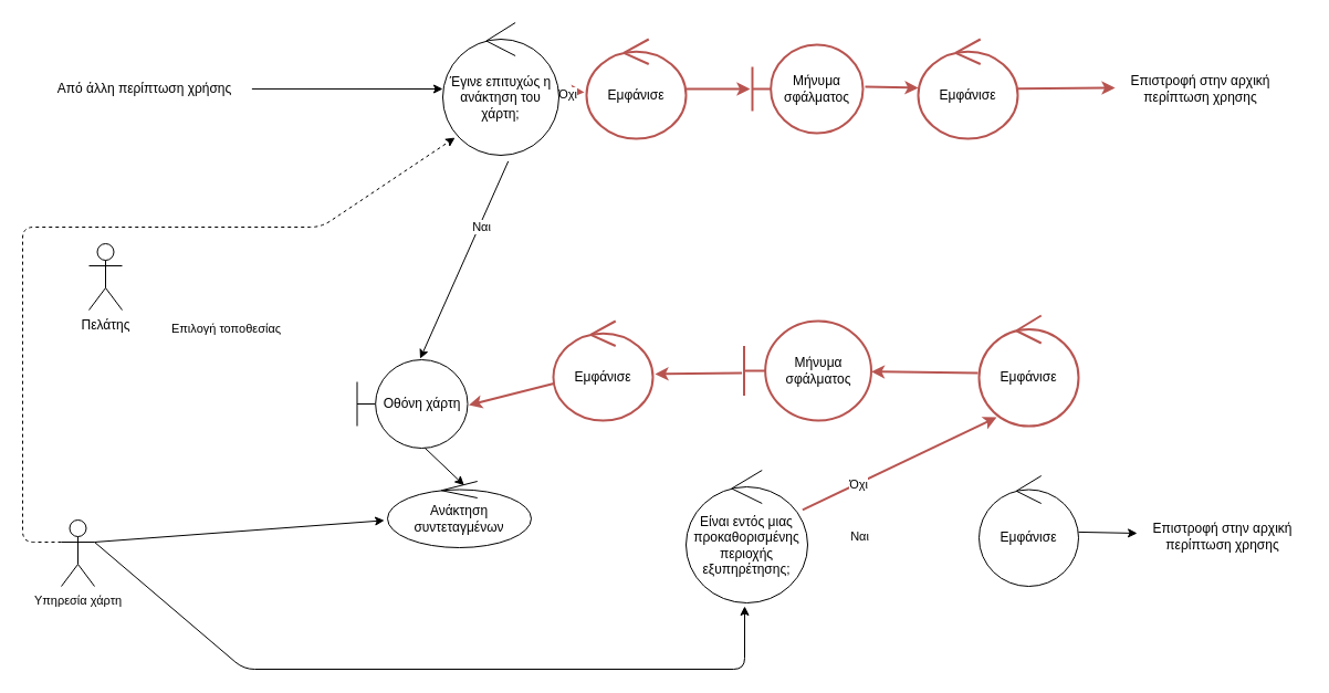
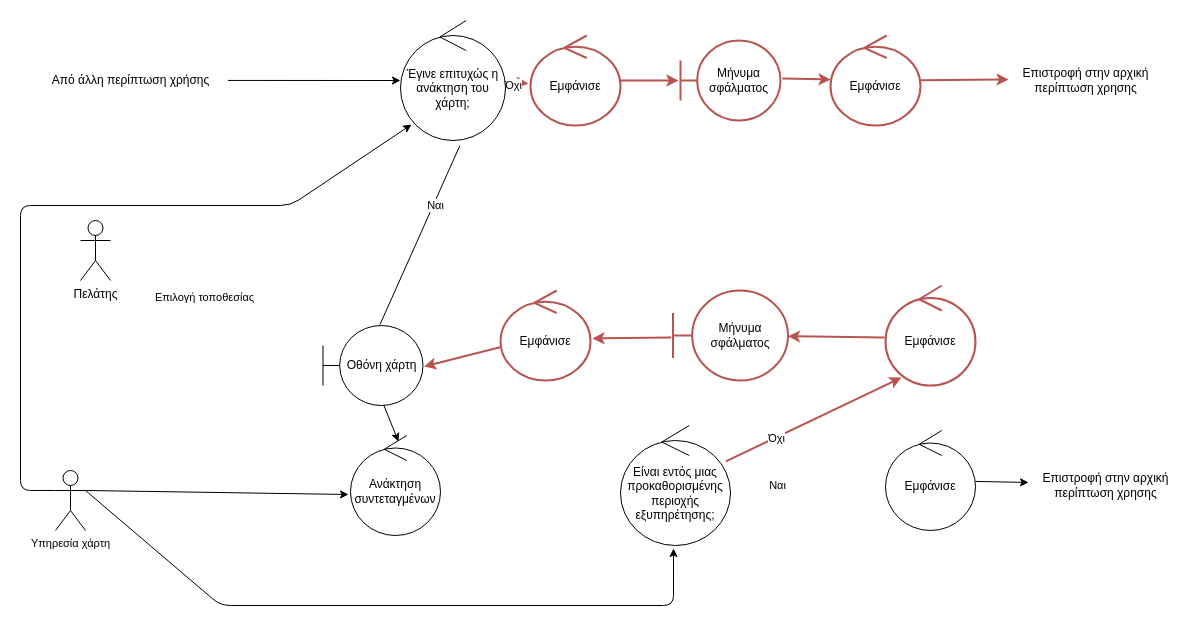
- <mxCell id="34" style="edgeStyle=none;html=1;entryX=0.105;entryY=0.867;entryDx=0;entryDy=0;entryPerimeter=0;strokeWidth=1;exitX=0;exitY=0.333;exitDx=0;exitDy=0;exitPerimeter=0;dashed=1;" edge="1" parent="1" source="37" target="10"><mxGeometry relative="1" as="geometry"><Array as="points"><mxPoint x="20" y="490" /><mxPoint x="20" y="205" /><mxPoint x="290" y="205" /></Array></mxGeometry></mxCell>
+ <mxCell id="34" style="edgeStyle=none;html=1;entryX=0.105;entryY=0.867;entryDx=0;entryDy=0;entryPerimeter=0;strokeWidth=1;exitX=0;exitY=0.333;exitDx=0;exitDy=0;exitPerimeter=0;" edge="1" parent="1" source="37" target="10"><mxGeometry relative="1" as="geometry"><Array as="points"><mxPoint x="20" y="490" /><mxPoint x="20" y="205" /><mxPoint x="290" y="205" /></Array></mxGeometry></mxCell>
- <mxCell id="6" value="" style="edgeStyle=none;html=1;entryX=0.57;entryY=-0.012;entryDx=0;entryDy=0;entryPerimeter=0;exitX=0.564;exitY=1.045;exitDx=0;exitDy=0;exitPerimeter=0;" parent="1" source="10" target="12" edge="1"><mxGeometry relative="1" as="geometry"><mxPoint x="390" y="75" as="targetPoint" /></mxGeometry></mxCell>
+ <mxCell id="6" value="" style="edgeStyle=none;html=1;entryX=0.57;entryY=-0.012;entryDx=0;entryDy=0;entryPerimeter=0;exitX=0.564;exitY=1.045;exitDx=0;exitDy=0;exitPerimeter=0;endArrow=none;" parent="1" source="10" target="12" edge="1"><mxGeometry relative="1" as="geometry"><mxPoint x="390" y="75" as="targetPoint" /></mxGeometry></mxCell>
- <mxCell id="14" value="Ανάκτηση συντεταγμένων" style="ellipse;shape=umlControl;whiteSpace=wrap;html=1;" vertex="1" parent="1"><mxGeometry x="350" y="435" width="130" height="60" as="geometry" /></mxCell>
+ <mxCell id="14" value="Ανάκτηση συντεταγμένων" style="ellipse;shape=umlControl;whiteSpace=wrap;html=1;" vertex="1" parent="1"><mxGeometry x="350" y="435" width="90" height="100" as="geometry" /></mxCell>
